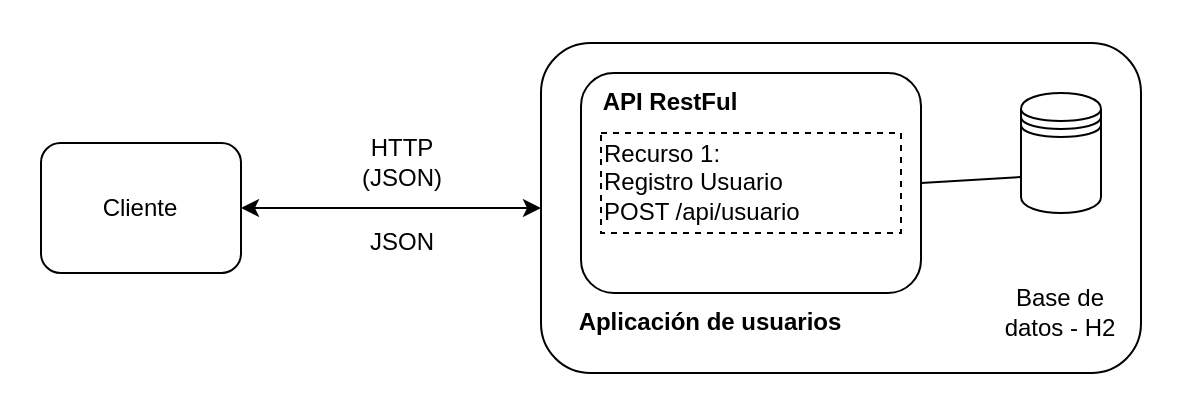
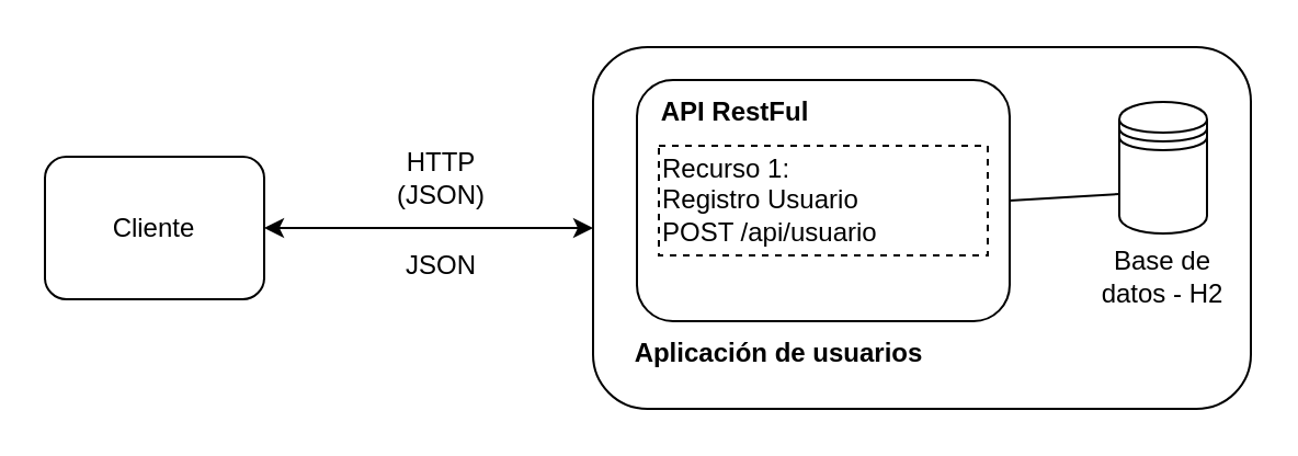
- <mxCell id="4" value="Base de datos - H2" style="text;html=1;strokeColor=none;fillColor=none;align=center;verticalAlign=middle;whiteSpace=wrap;rounded=0;" parent="1" vertex="1"><mxGeometry x="495" y="135" width="70" height="40" as="geometry" /></mxCell>
+ <mxCell id="4" value="Base de datos - H2" style="text;html=1;strokeColor=none;fillColor=none;align=center;verticalAlign=middle;whiteSpace=wrap;rounded=0;" parent="1" vertex="1"><mxGeometry x="495" y="105" width="70" height="40" as="geometry" /></mxCell>
